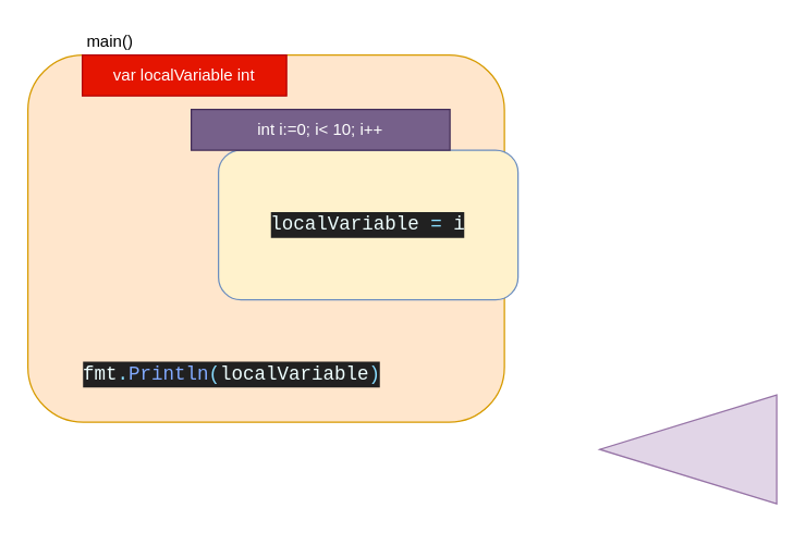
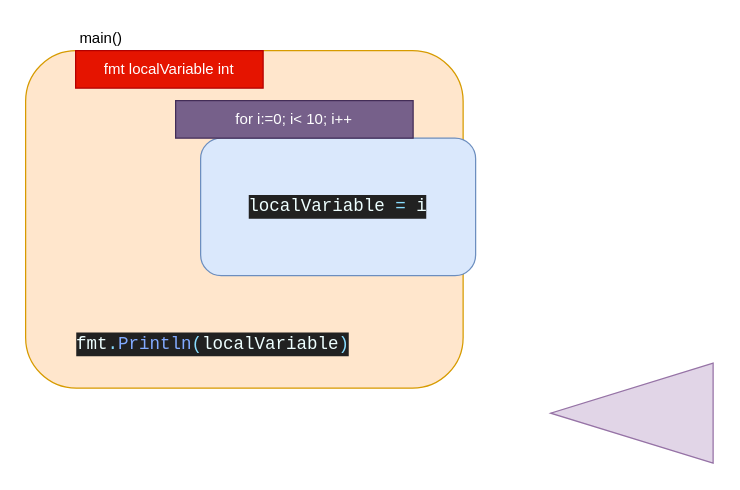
- <mxCell id="8" value="var localVariable int" style="text;html=1;strokeColor=#B20000;fillColor=#e51400;align=center;verticalAlign=middle;whiteSpace=wrap;rounded=0;fontColor=#ffffff;" vertex="1" parent="1"><mxGeometry x="60" y="40" width="150" height="30" as="geometry" /></mxCell>
+ <mxCell id="8" value="fmt localVariable int" style="text;html=1;strokeColor=#B20000;fillColor=#e51400;align=center;verticalAlign=middle;whiteSpace=wrap;rounded=0;fontColor=#ffffff;" vertex="1" parent="1"><mxGeometry x="60" y="40" width="150" height="30" as="geometry" /></mxCell>
- <mxCell id="5" value="int i:=0; i&amp;lt; 10; i++" style="text;html=1;strokeColor=#432D57;fillColor=#76608a;align=center;verticalAlign=middle;whiteSpace=wrap;rounded=0;fontColor=#ffffff;" vertex="1" parent="1"><mxGeometry x="140" y="80" width="190" height="30" as="geometry" /></mxCell>
+ <mxCell id="5" value="for i:=0; i&amp;lt; 10; i++" style="text;html=1;strokeColor=#432D57;fillColor=#76608a;align=center;verticalAlign=middle;whiteSpace=wrap;rounded=0;fontColor=#ffffff;" vertex="1" parent="1"><mxGeometry x="140" y="80" width="190" height="30" as="geometry" /></mxCell>
- <mxCell id="4" value="&#10;&#10;&lt;div style=&quot;color: rgb(238, 255, 255); background-color: rgb(33, 33, 33); font-family: consolas, &amp;quot;courier new&amp;quot;, monospace; font-weight: normal; font-size: 14px; line-height: 19px;&quot;&gt;&lt;div&gt;&lt;span style=&quot;color: #eeffff&quot;&gt;localVariable &lt;/span&gt;&lt;span style=&quot;color: #89ddff&quot;&gt;=&lt;/span&gt;&lt;span style=&quot;color: #eeffff&quot;&gt; i&lt;/span&gt;&lt;/div&gt;&lt;/div&gt;&#10;&#10;" style="rounded=1;whiteSpace=wrap;html=1;fillColor=#fff2cc;strokeColor=#6c8ebf;" vertex="1" parent="1"><mxGeometry x="160" y="110" width="220" height="110" as="geometry" /></mxCell>
+ <mxCell id="4" value="&#10;&#10;&lt;div style=&quot;color: rgb(238, 255, 255); background-color: rgb(33, 33, 33); font-family: consolas, &amp;quot;courier new&amp;quot;, monospace; font-weight: normal; font-size: 14px; line-height: 19px;&quot;&gt;&lt;div&gt;&lt;span style=&quot;color: #eeffff&quot;&gt;localVariable &lt;/span&gt;&lt;span style=&quot;color: #89ddff&quot;&gt;=&lt;/span&gt;&lt;span style=&quot;color: #eeffff&quot;&gt; i&lt;/span&gt;&lt;/div&gt;&lt;/div&gt;&#10;&#10;" style="rounded=1;whiteSpace=wrap;html=1;fillColor=#dae8fc;strokeColor=#6c8ebf;" vertex="1" parent="1"><mxGeometry x="160" y="110" width="220" height="110" as="geometry" /></mxCell>
